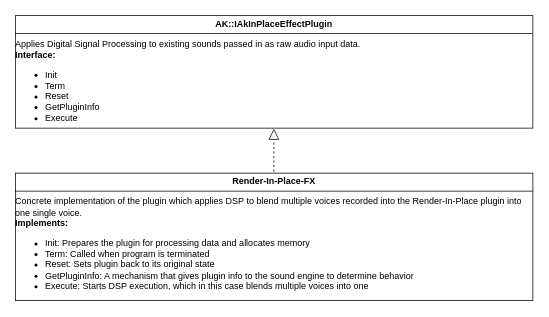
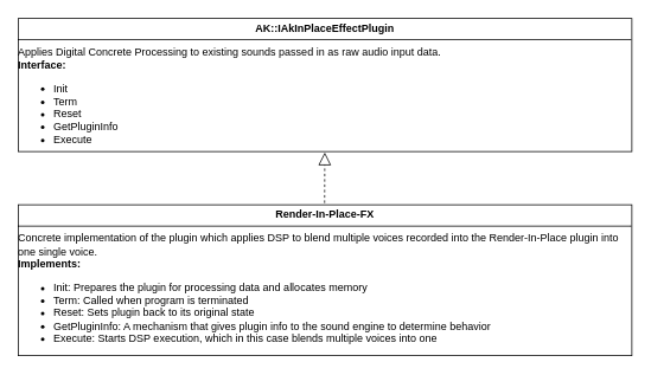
- <mxCell id="3" value="&lt;p style=&quot;margin:0px;margin-top:4px;text-align:center;&quot;&gt;&lt;b style=&quot;background-color: transparent; color: light-dark(rgb(0, 0, 0), rgb(255, 255, 255));&quot;&gt;AK::IAkInPlaceEffectPlugin&lt;/b&gt;&lt;/p&gt;&lt;hr size=&quot;1&quot; style=&quot;border-style:solid;&quot;&gt;Applies Digital Signal Processing to existing sounds passed in as raw audio input data.&lt;div&gt;&lt;b style=&quot;background-color: transparent; color: light-dark(rgb(0, 0, 0), rgb(255, 255, 255)); text-wrap: nowrap;&quot;&gt;Interface:&amp;nbsp;&lt;/b&gt;&lt;div style=&quot;height:2px;&quot;&gt;&lt;ul&gt;&lt;li&gt;&lt;span style=&quot;background-color: transparent; color: light-dark(rgb(0, 0, 0), rgb(255, 255, 255));&quot;&gt;Init&lt;/span&gt;&lt;br&gt;&lt;/li&gt;&lt;li&gt;Term&lt;/li&gt;&lt;li&gt;Reset&lt;/li&gt;&lt;li&gt;GetPluginInfo&lt;/li&gt;&lt;li&gt;Execute&lt;/li&gt;&lt;/ul&gt;&lt;/div&gt;&lt;/div&gt;" style="verticalAlign=top;align=left;overflow=fill;html=1;whiteSpace=wrap;" parent="1" vertex="1"><mxGeometry x="20" y="20" width="690" height="150" as="geometry" /></mxCell>
+ <mxCell id="3" value="&lt;p style=&quot;margin:0px;margin-top:4px;text-align:center;&quot;&gt;&lt;b style=&quot;background-color: transparent; color: light-dark(rgb(0, 0, 0), rgb(255, 255, 255));&quot;&gt;AK::IAkInPlaceEffectPlugin&lt;/b&gt;&lt;/p&gt;&lt;hr size=&quot;1&quot; style=&quot;border-style:solid;&quot;&gt;Applies Digital Concrete Processing to existing sounds passed in as raw audio input data.&lt;div&gt;&lt;b style=&quot;background-color: transparent; color: light-dark(rgb(0, 0, 0), rgb(255, 255, 255)); text-wrap: nowrap;&quot;&gt;Interface:&amp;nbsp;&lt;/b&gt;&lt;div style=&quot;height:2px;&quot;&gt;&lt;ul&gt;&lt;li&gt;&lt;span style=&quot;background-color: transparent; color: light-dark(rgb(0, 0, 0), rgb(255, 255, 255));&quot;&gt;Init&lt;/span&gt;&lt;br&gt;&lt;/li&gt;&lt;li&gt;Term&lt;/li&gt;&lt;li&gt;Reset&lt;/li&gt;&lt;li&gt;GetPluginInfo&lt;/li&gt;&lt;li&gt;Execute&lt;/li&gt;&lt;/ul&gt;&lt;/div&gt;&lt;/div&gt;" style="verticalAlign=top;align=left;overflow=fill;html=1;whiteSpace=wrap;" parent="1" vertex="1"><mxGeometry x="20" y="20" width="690" height="150" as="geometry" /></mxCell>
